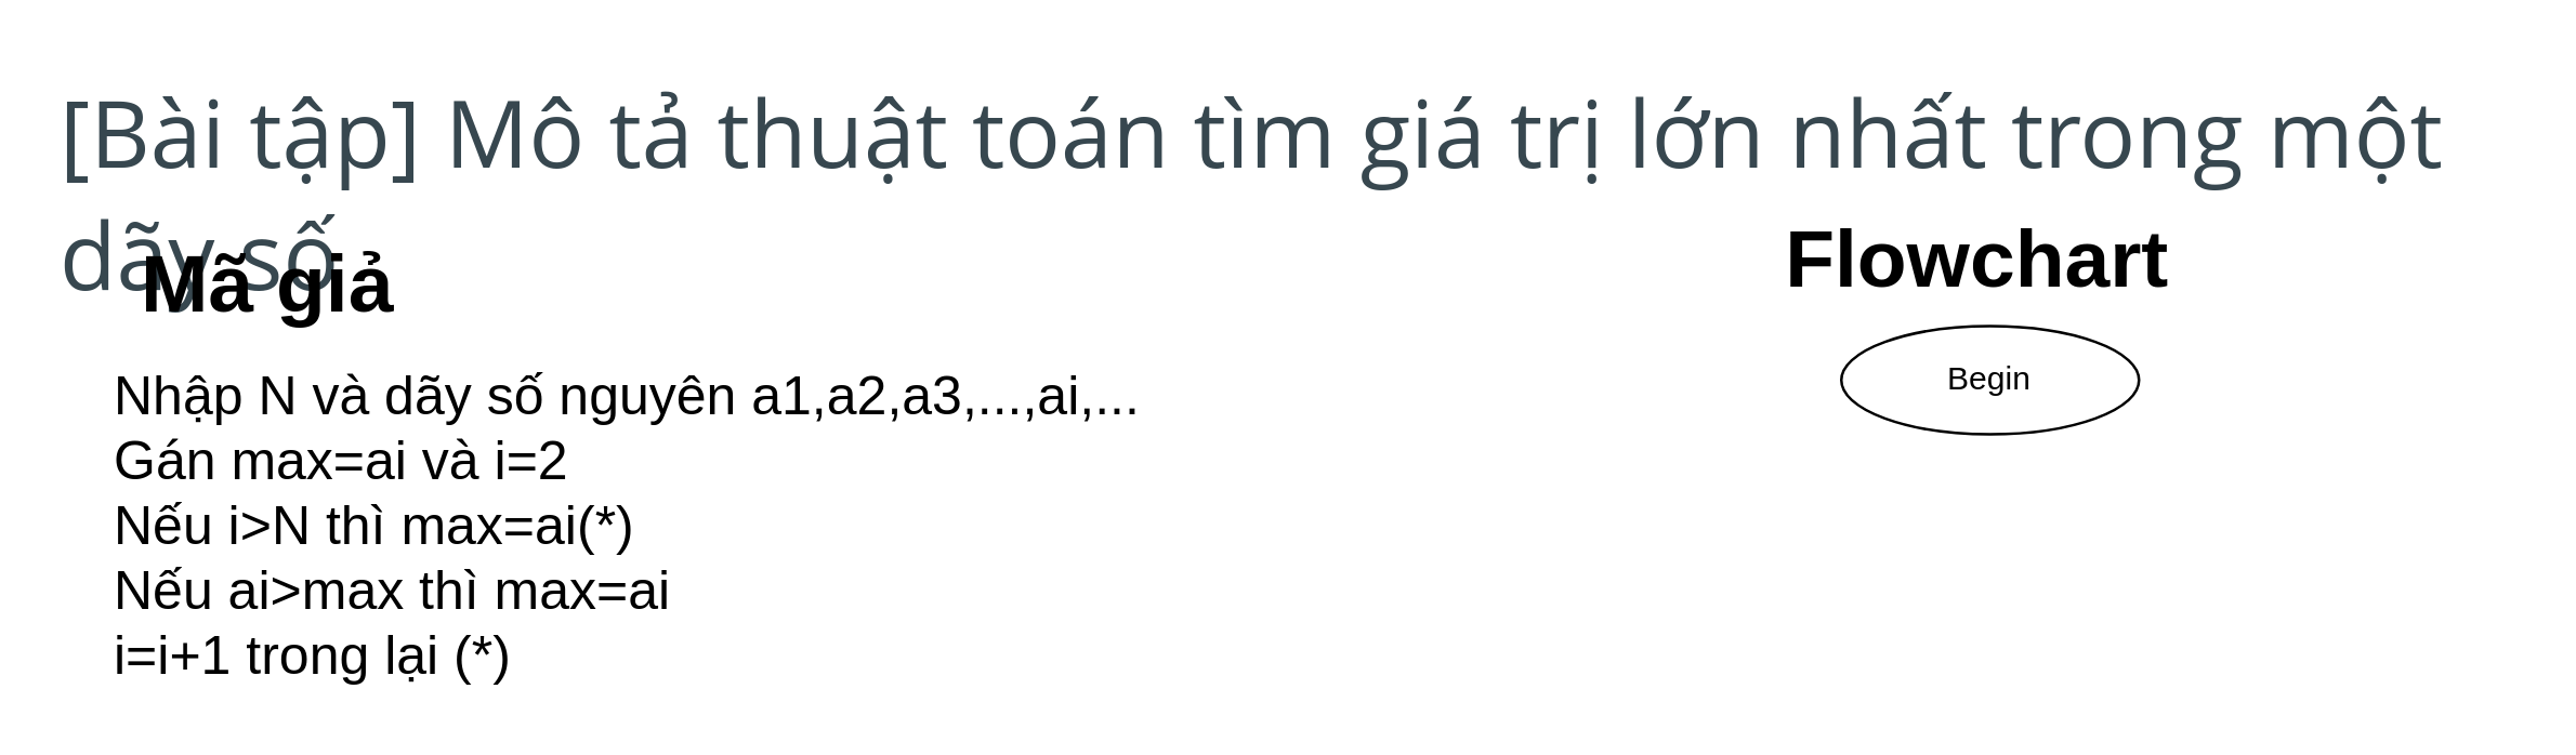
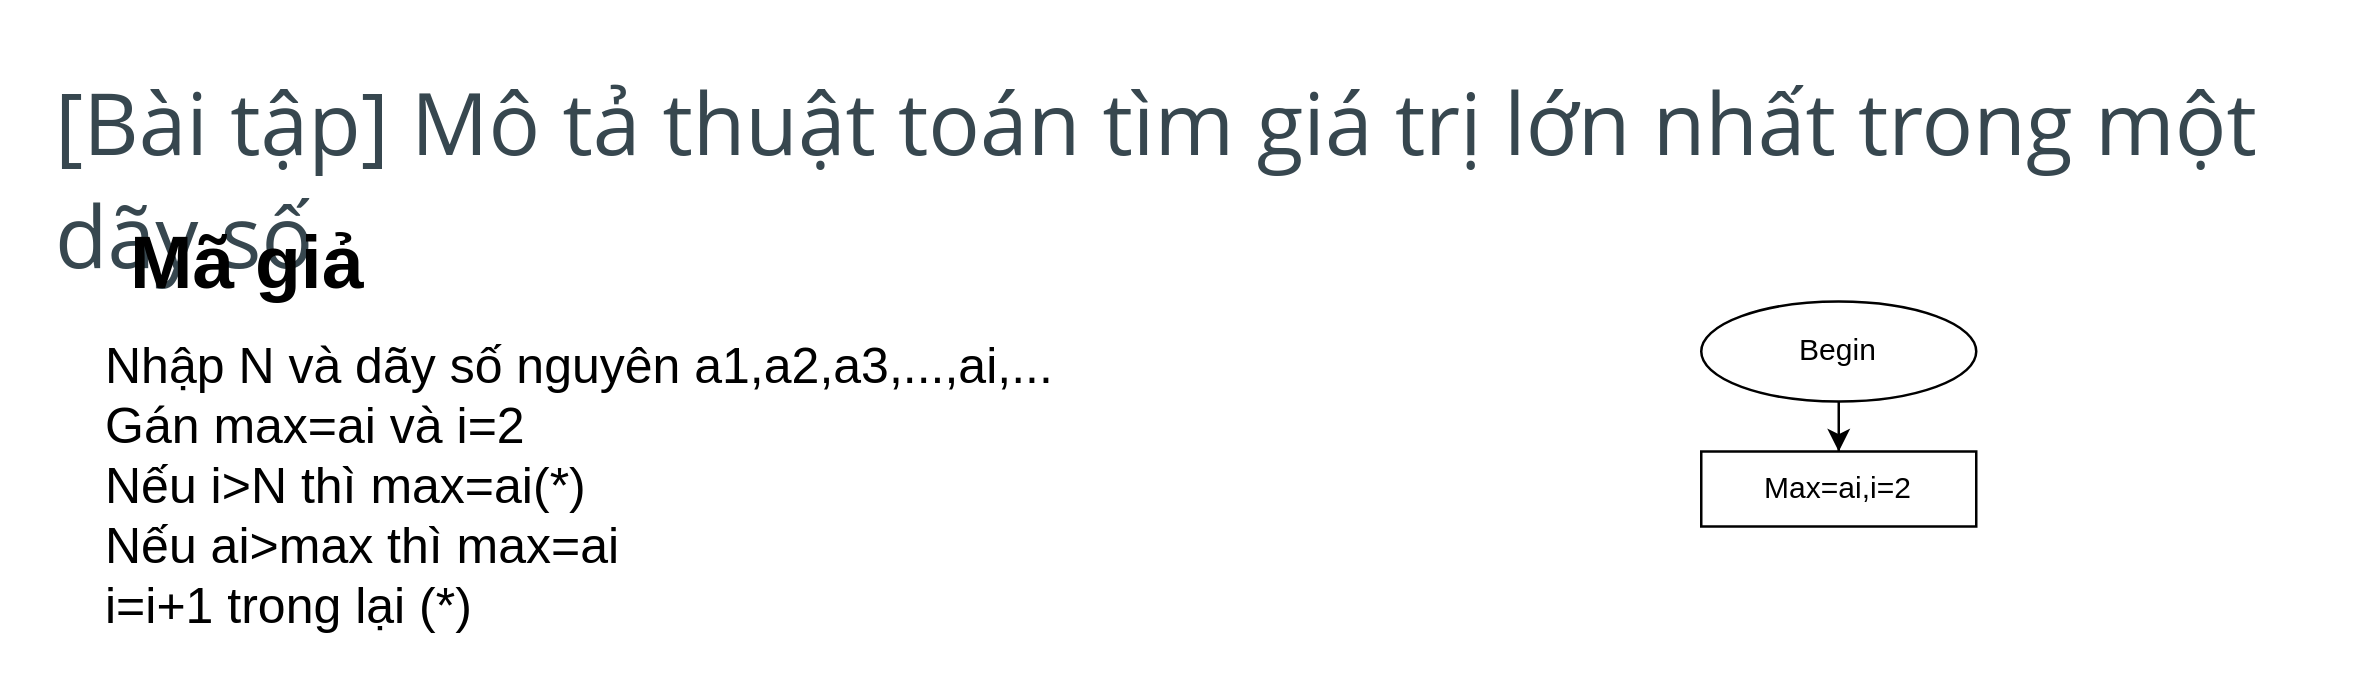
- <mxCell id="4" value="&lt;font style=&quot;font-size: 30px&quot;&gt;Flowchart&lt;/font&gt;" style="text;html=1;align=center;verticalAlign=middle;resizable=0;points=[];autosize=1;fontStyle=1" vertex="1" parent="1"><mxGeometry x="650" y="80" width="160" height="30" as="geometry" /></mxCell>
+ <mxCell id="5" style="edgeStyle=orthogonalEdgeStyle;rounded=0;orthogonalLoop=1;jettySize=auto;html=1;" edge="1" parent="1" source="6" target="7"><mxGeometry relative="1" as="geometry" /></mxCell>
+ <mxCell id="7" value="Max=ai,i=2" style="rounded=0;whiteSpace=wrap;html=1;" vertex="1" parent="1"><mxGeometry x="680" y="180" width="110" height="30" as="geometry" /></mxCell>
